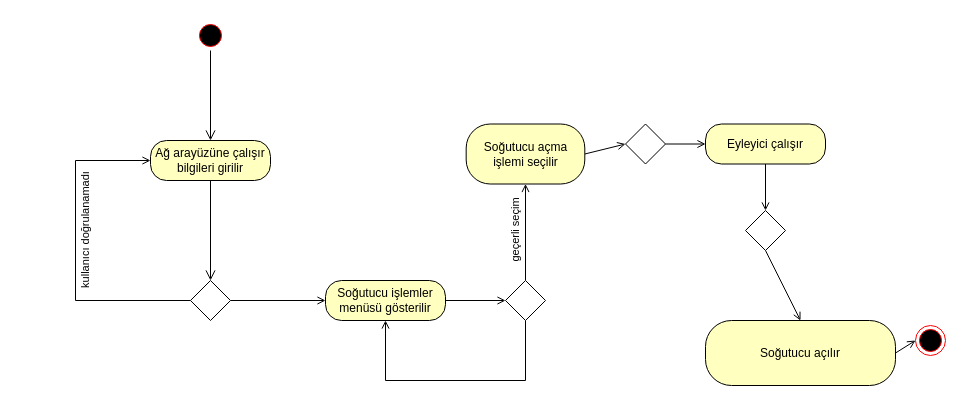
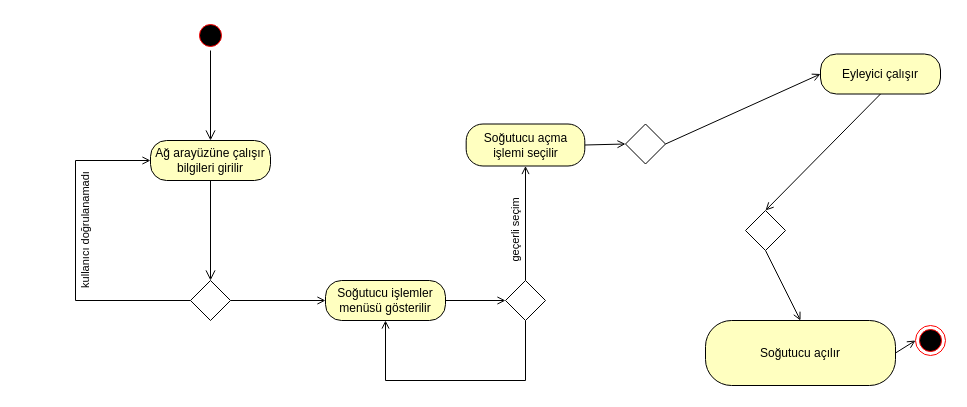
- <mxCell id="20" value="Eyleyici çalışır" style="rounded=1;whiteSpace=wrap;html=1;arcSize=40;fontColor=#000000;fillColor=#ffffc0;" vertex="1" parent="1"><mxGeometry x="705" y="123.5" width="120" height="40" as="geometry" /></mxCell>
+ <mxCell id="20" value="Eyleyici çalışır" style="rounded=1;whiteSpace=wrap;html=1;arcSize=40;fontColor=#000000;fillColor=#ffffc0;" vertex="1" parent="1"><mxGeometry x="820" y="53.5" width="120" height="40" as="geometry" /></mxCell>
- <mxCell id="16" value="Soğutucu açma işlemi seçilir" style="rounded=1;whiteSpace=wrap;html=1;arcSize=40;fontColor=#000000;fillColor=#ffffc0;" vertex="1" parent="1"><mxGeometry x="465.68" y="123.5" width="118.63" height="60" as="geometry" /></mxCell>
+ <mxCell id="16" value="Soğutucu açma işlemi seçilir" style="rounded=1;whiteSpace=wrap;html=1;arcSize=40;fontColor=#000000;fillColor=#ffffc0;" vertex="1" parent="1"><mxGeometry x="465.68" y="123.5" width="118.63" height="42" as="geometry" /></mxCell>
